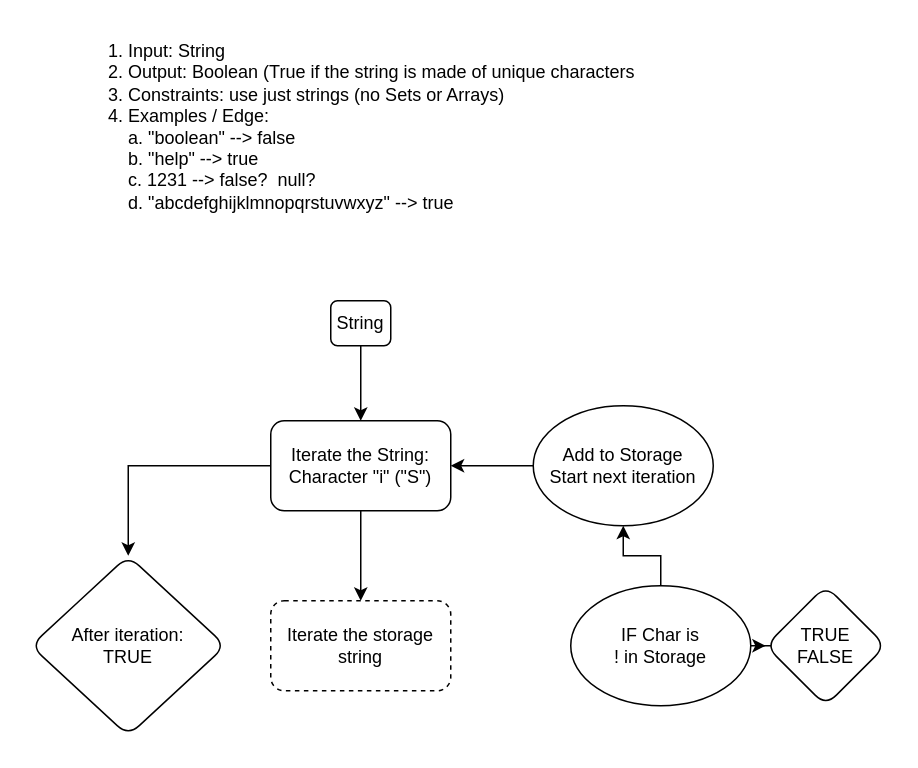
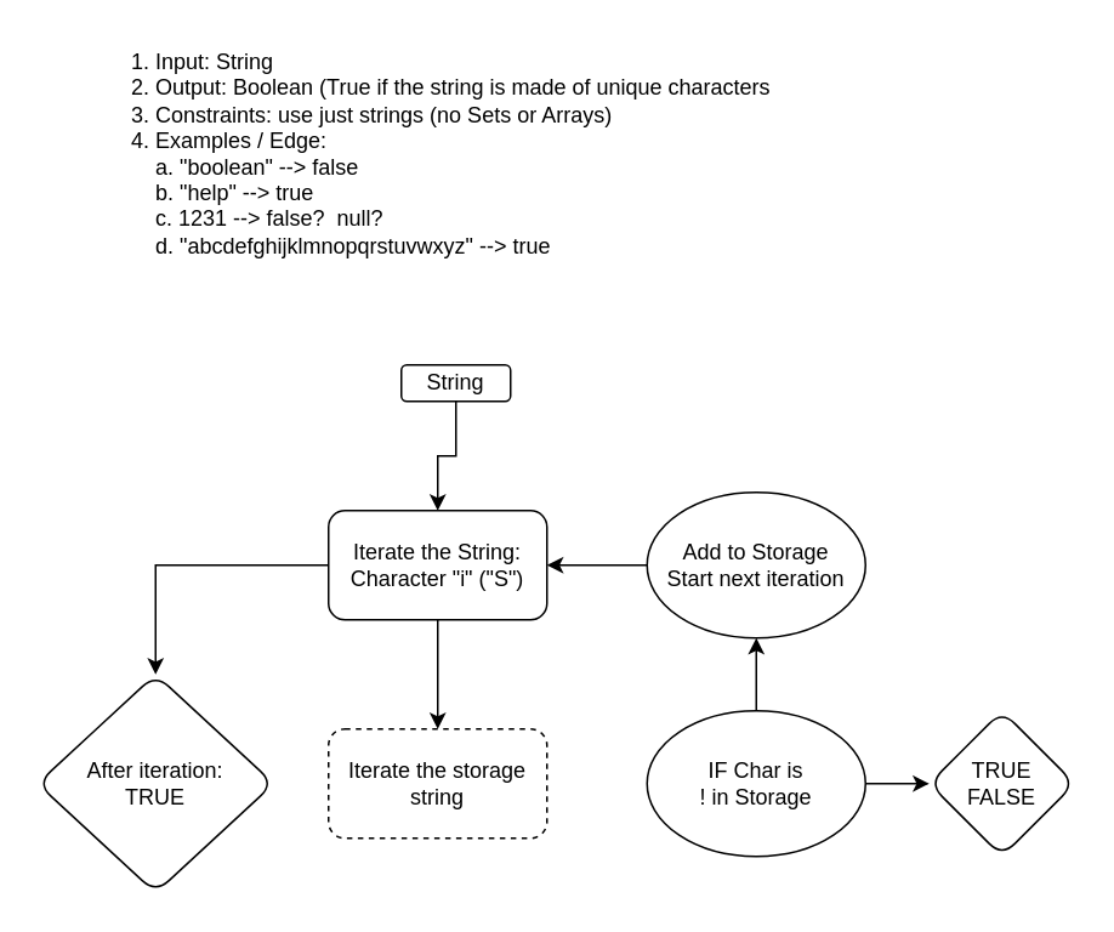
- <mxCell id="4" value="String" style="rounded=1;whiteSpace=wrap;html=1;align=center;" parent="1" vertex="1"><mxGeometry x="220" y="200" width="40" height="30" as="geometry" /></mxCell>
+ <mxCell id="4" value="String" style="rounded=1;whiteSpace=wrap;html=1;align=center;" parent="1" vertex="1"><mxGeometry x="220" y="200" width="60" height="20" as="geometry" /></mxCell>
- <mxCell id="11" value="IF Char is &lt;br&gt;! in Storage" style="ellipse;whiteSpace=wrap;html=1;rounded=1;" parent="1" vertex="1"><mxGeometry x="380" y="390" width="120" height="80" as="geometry" /></mxCell>
+ <mxCell id="11" value="IF Char is &lt;br&gt;! in Storage" style="ellipse;whiteSpace=wrap;html=1;rounded=1;" parent="1" vertex="1"><mxGeometry x="355" y="390" width="120" height="80" as="geometry" /></mxCell>
